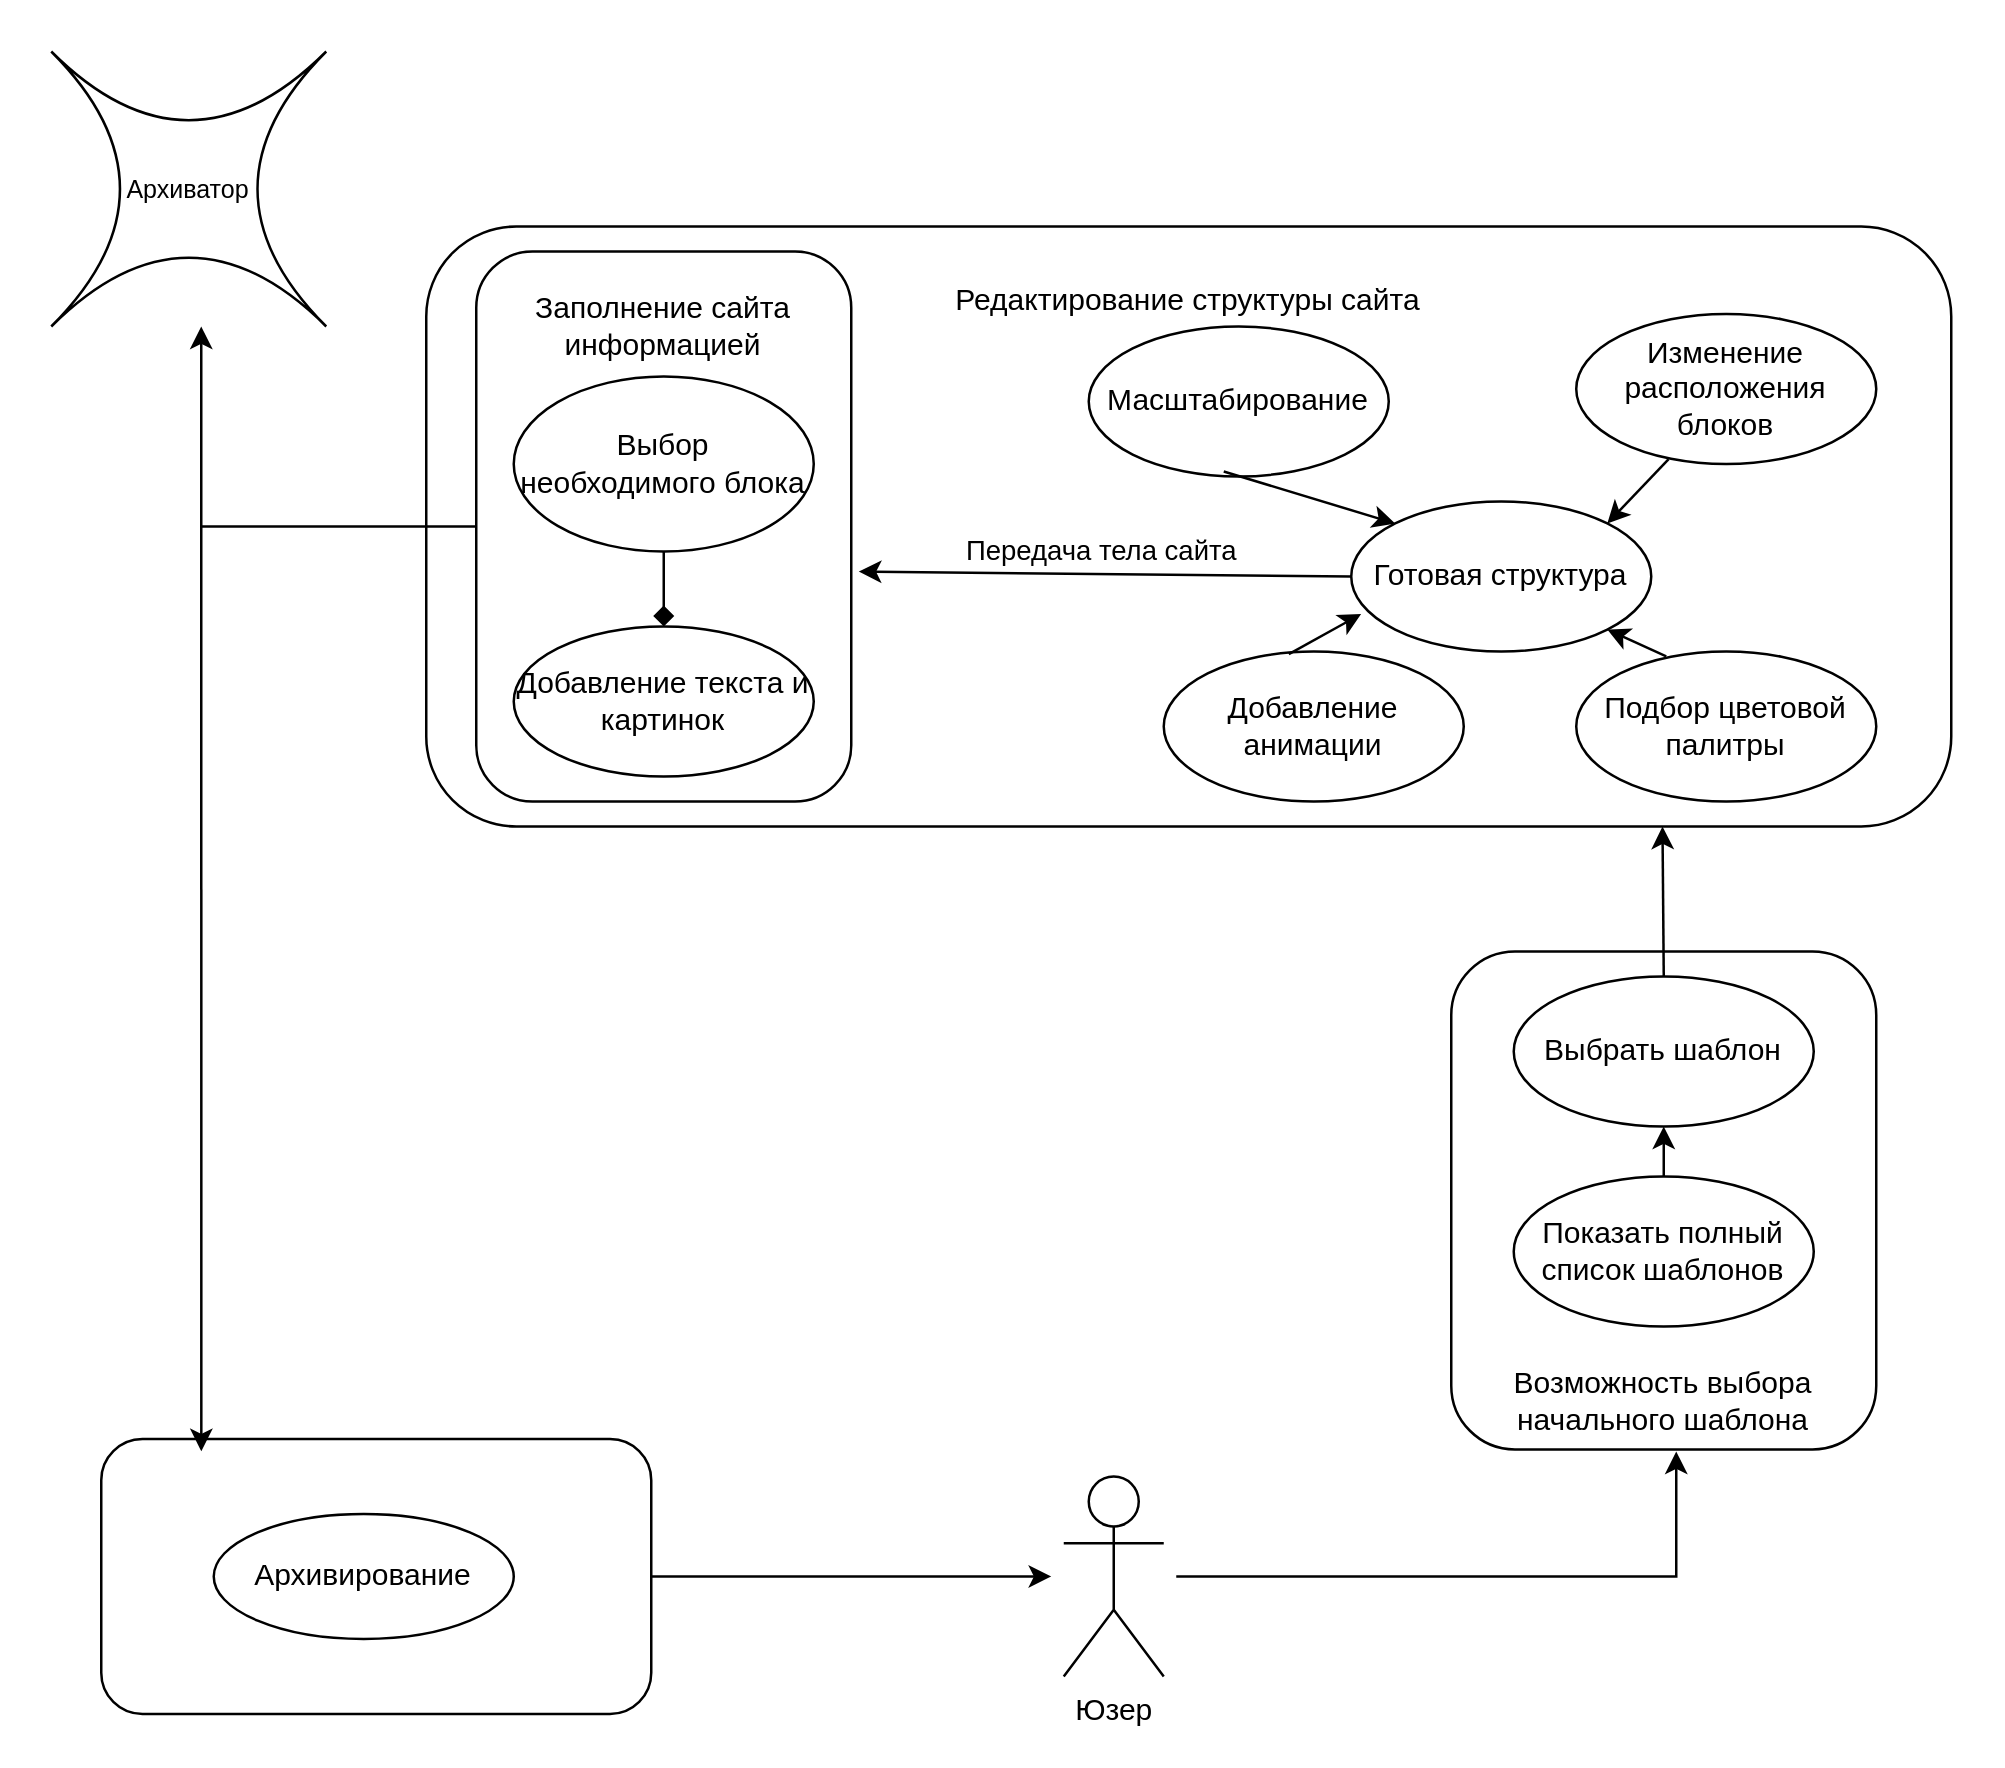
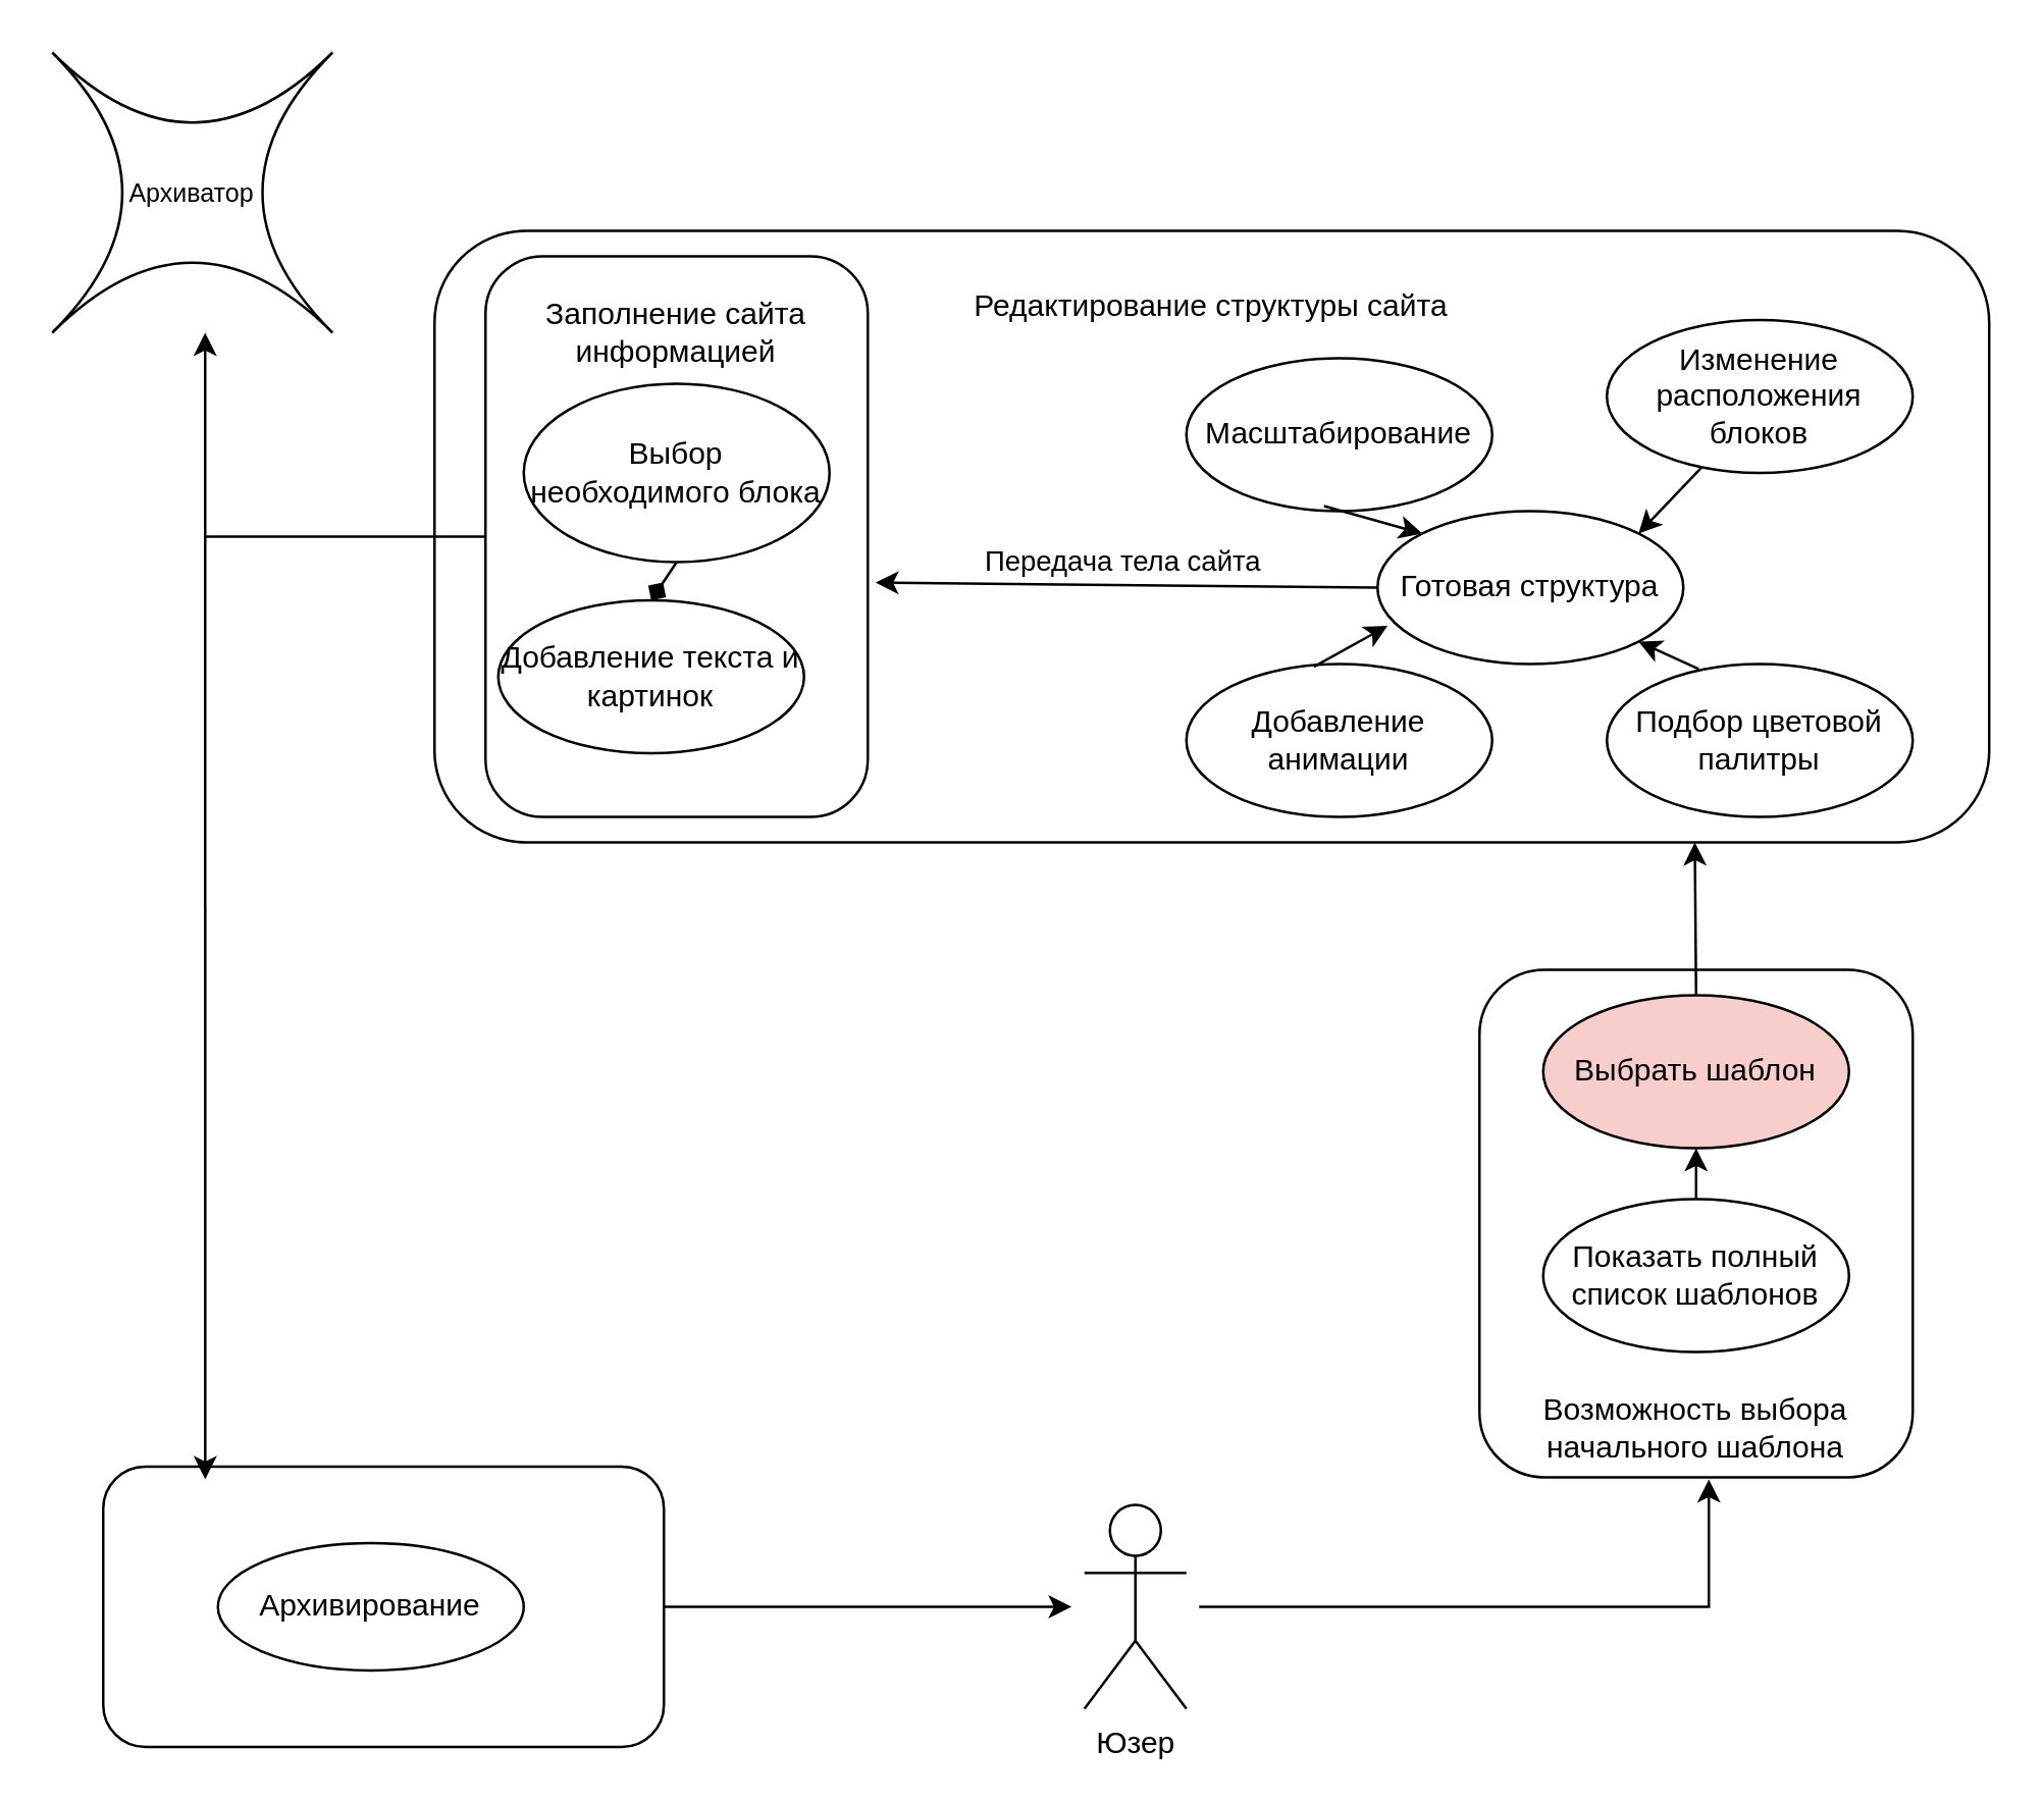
- <mxCell id="10" value="Масштабирование" style="ellipse;whiteSpace=wrap;html=1;" vertex="1" parent="1"><mxGeometry x="435" y="130" width="120" height="60" as="geometry" /></mxCell>
+ <mxCell id="10" value="Масштабирование" style="ellipse;whiteSpace=wrap;html=1;" vertex="1" parent="1"><mxGeometry x="465" y="140" width="120" height="60" as="geometry" /></mxCell>
- <mxCell id="23" value="Добавление текста и картинок" style="ellipse;whiteSpace=wrap;html=1;" vertex="1" parent="1"><mxGeometry x="205" y="250" width="120" height="60" as="geometry" /></mxCell>
+ <mxCell id="23" value="Добавление текста и картинок" style="ellipse;whiteSpace=wrap;html=1;" vertex="1" parent="1"><mxGeometry x="195" y="235" width="120" height="60" as="geometry" /></mxCell>
- <mxCell id="14" value="Выбрать шаблон" style="ellipse;whiteSpace=wrap;html=1;" vertex="1" parent="1"><mxGeometry x="605" y="390" width="120" height="60" as="geometry" /></mxCell>
+ <mxCell id="14" value="Выбрать шаблон" style="ellipse;whiteSpace=wrap;html=1;fillColor=#f8cecc;" vertex="1" parent="1"><mxGeometry x="605" y="390" width="120" height="60" as="geometry" /></mxCell>
